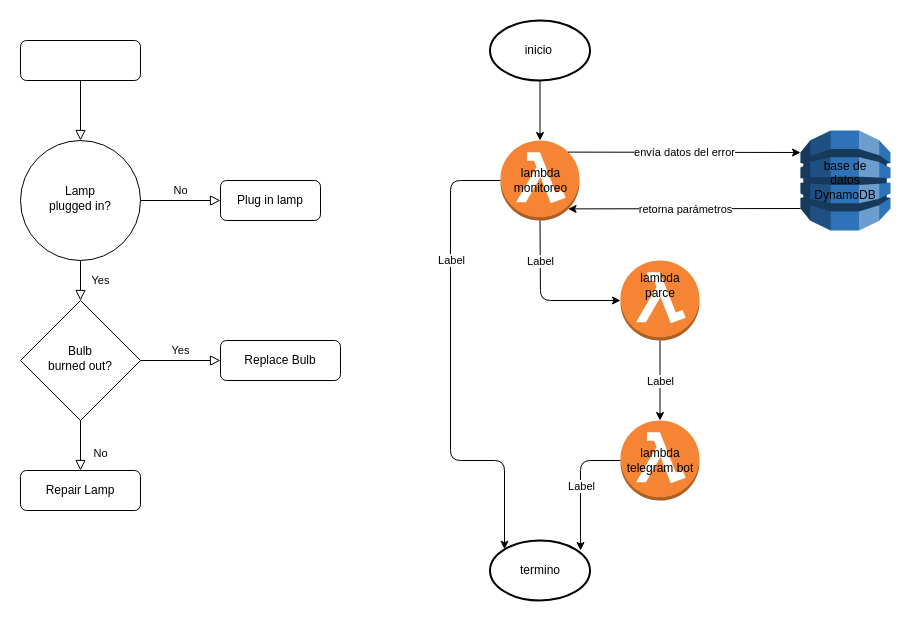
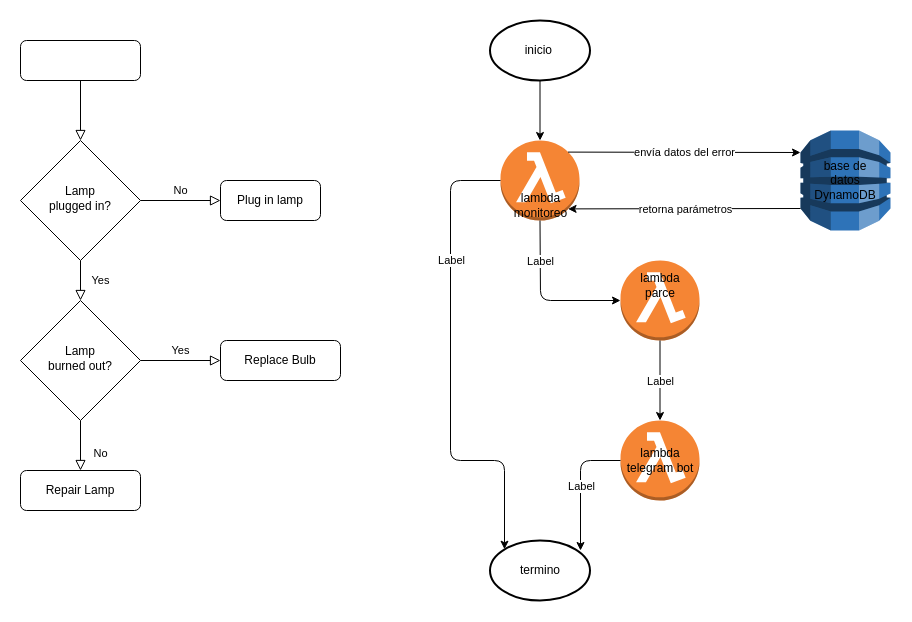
- <mxCell id="19" value="lambda monitoreo" style="text;html=1;strokeColor=none;fillColor=none;align=center;verticalAlign=middle;whiteSpace=wrap;rounded=0;" vertex="1" parent="1"><mxGeometry x="509.5" y="170" width="61" height="20" as="geometry" /></mxCell>
+ <mxCell id="19" value="lambda monitoreo" style="text;html=1;strokeColor=none;fillColor=none;align=center;verticalAlign=middle;whiteSpace=wrap;rounded=0;" vertex="1" parent="1"><mxGeometry x="509.5" y="195" width="61" height="20" as="geometry" /></mxCell>
- <mxCell id="6" value="Lamp&lt;br&gt;plugged in?" style="ellipse;whiteSpace=wrap;html=1;shadow=0;fontFamily=Helvetica;fontSize=12;align=center;strokeWidth=1;spacing=6;spacingTop=-4;" parent="1" vertex="1"><mxGeometry x="20" y="140" width="120" height="120" as="geometry" /></mxCell>
+ <mxCell id="6" value="Lamp&lt;br&gt;plugged in?" style="rhombus;whiteSpace=wrap;html=1;shadow=0;fontFamily=Helvetica;fontSize=12;align=center;strokeWidth=1;spacing=6;spacingTop=-4;" parent="1" vertex="1"><mxGeometry x="20" y="140" width="120" height="120" as="geometry" /></mxCell>
- <mxCell id="10" value="Bulb&lt;br&gt;burned out?" style="rhombus;whiteSpace=wrap;html=1;shadow=0;fontFamily=Helvetica;fontSize=12;align=center;strokeWidth=1;spacing=6;spacingTop=-4;" parent="1" vertex="1"><mxGeometry x="20" y="300" width="120" height="120" as="geometry" /></mxCell>
+ <mxCell id="10" value="Lamp&lt;br&gt;burned out?" style="rhombus;whiteSpace=wrap;html=1;shadow=0;fontFamily=Helvetica;fontSize=12;align=center;strokeWidth=1;spacing=6;spacingTop=-4;" parent="1" vertex="1"><mxGeometry x="20" y="300" width="120" height="120" as="geometry" /></mxCell>
